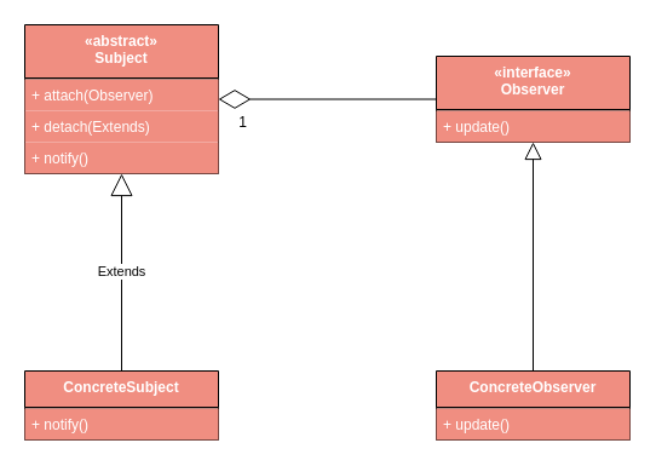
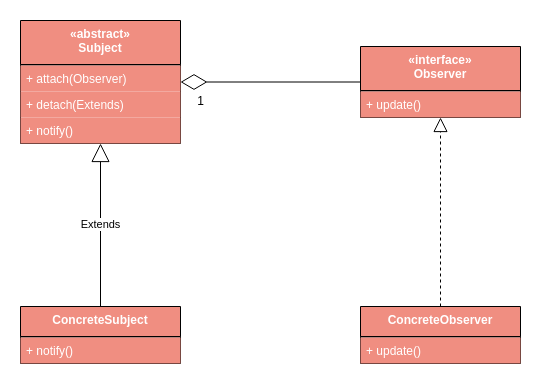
- <mxCell id="16" value="" style="endArrow=block;dashed=0;endFill=0;endSize=12;html=1;fontColor=#FFFFFF;entryX=0.5;entryY=1;entryDx=0;entryDy=0;exitX=0.5;exitY=0;exitDx=0;exitDy=0;" edge="1" parent="1" source="13" target="2"><mxGeometry width="160" relative="1" as="geometry"><mxPoint x="170" y="436" as="sourcePoint" /><mxPoint x="330" y="436" as="targetPoint" /></mxGeometry></mxCell>
+ <mxCell id="16" value="" style="endArrow=block;dashed=1;endFill=0;endSize=12;html=1;fontColor=#FFFFFF;entryX=0.5;entryY=1;entryDx=0;entryDy=0;exitX=0.5;exitY=0;exitDx=0;exitDy=0;" edge="1" parent="1" source="13" target="2"><mxGeometry width="160" relative="1" as="geometry"><mxPoint x="170" y="436" as="sourcePoint" /><mxPoint x="330" y="436" as="targetPoint" /></mxGeometry></mxCell>
